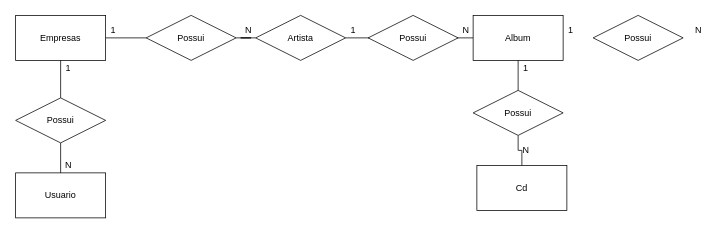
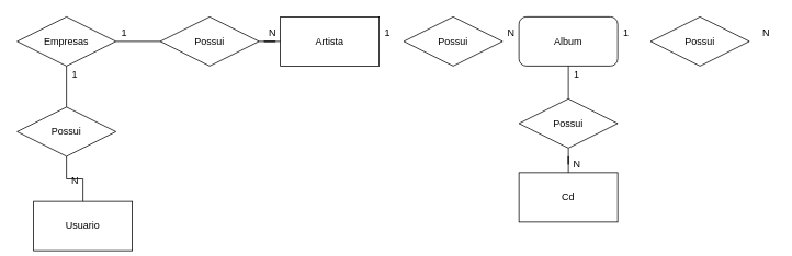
- <mxCell id="3" value="Empresas" style="rounded=0;whiteSpace=wrap;html=1;" parent="1" vertex="1"><mxGeometry x="20" y="20" width="120" height="60" as="geometry" /></mxCell>
+ <mxCell id="3" value="Empresas" style="rhombus;whiteSpace=wrap;html=1;" parent="1" vertex="1"><mxGeometry x="20" y="20" width="120" height="60" as="geometry" /></mxCell>
- <mxCell id="8" value="Artista" style="rhombus;whiteSpace=wrap;html=1;" parent="1" vertex="1"><mxGeometry x="340" y="20" width="120" height="60" as="geometry" /></mxCell>
+ <mxCell id="8" value="Artista" style="rounded=0;whiteSpace=wrap;html=1;" parent="1" vertex="1"><mxGeometry x="340" y="20" width="120" height="60" as="geometry" /></mxCell>
- <mxCell id="7" style="edgeStyle=orthogonalEdgeStyle;rounded=0;orthogonalLoop=1;jettySize=auto;html=1;endArrow=none;endFill=0;entryX=0;entryY=0.5;entryDx=0;entryDy=0;" parent="1" source="8" target="4" edge="1"><mxGeometry relative="1" as="geometry"><mxPoint x="610" y="50" as="targetPoint" /><Array as="points" /></mxGeometry></mxCell>
- <mxCell id="4" value="Album" style="rounded=0;whiteSpace=wrap;html=1;" parent="1" vertex="1"><mxGeometry x="630" y="20" width="120" height="60" as="geometry" /></mxCell>
+ <mxCell id="4" value="Album" style="whiteSpace=wrap;html=1;rounded=1;" parent="1" vertex="1"><mxGeometry x="630" y="20" width="120" height="60" as="geometry" /></mxCell>
- <mxCell id="5" value="Cd" style="rounded=0;whiteSpace=wrap;html=1;" parent="1" vertex="1"><mxGeometry x="635" y="220" width="120" height="60" as="geometry" /></mxCell>
+ <mxCell id="5" value="Cd" style="rounded=0;whiteSpace=wrap;html=1;" parent="1" vertex="1"><mxGeometry x="630" y="210" width="120" height="60" as="geometry" /></mxCell>
- <mxCell id="6" value="Usuario" style="rounded=0;whiteSpace=wrap;html=1;" parent="1" vertex="1"><mxGeometry x="20" y="230" width="120" height="60" as="geometry" /></mxCell>
+ <mxCell id="6" value="Usuario" style="rounded=0;whiteSpace=wrap;html=1;" parent="1" vertex="1"><mxGeometry x="40" y="245" width="120" height="60" as="geometry" /></mxCell>
